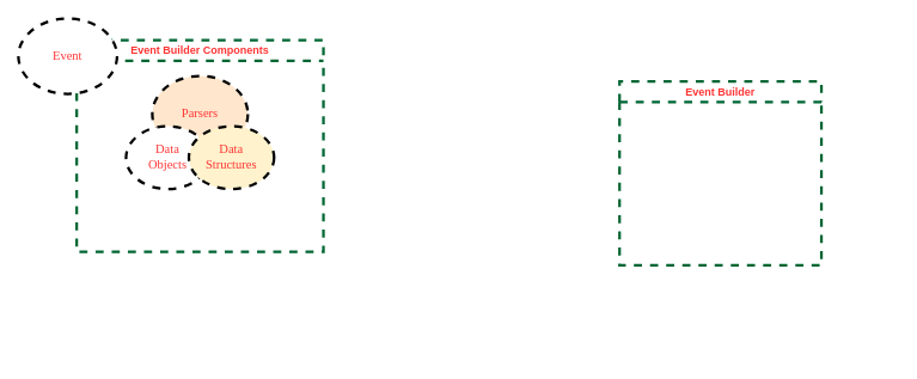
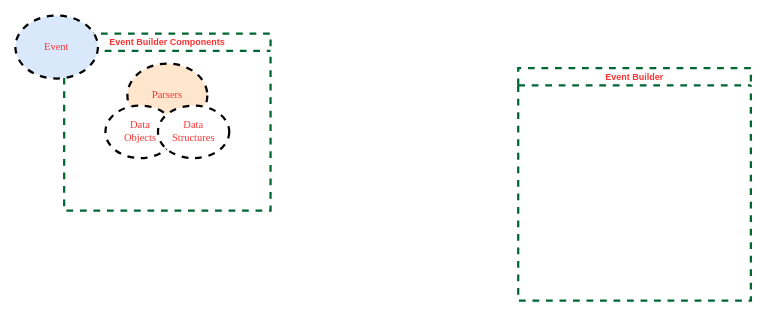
- <mxCell id="7" value="Event" style="ellipse;whiteSpace=wrap;html=1;dashed=1;fontFamily=Verdana;fontSize=14;fontColor=#FF3333;strokeWidth=3;" parent="1" vertex="1"><mxGeometry x="20" y="20" width="110" height="84" as="geometry" /></mxCell>
+ <mxCell id="7" value="Event" style="ellipse;whiteSpace=wrap;html=1;dashed=1;fontFamily=Verdana;fontSize=14;fontColor=#FF3333;strokeWidth=3;fillColor=#dae8fc;" parent="1" vertex="1"><mxGeometry x="20" y="20" width="110" height="84" as="geometry" /></mxCell>
- <mxCell id="6" value="Data&lt;br&gt;Structures" style="ellipse;whiteSpace=wrap;html=1;dashed=1;fontFamily=Verdana;fontSize=14;fontColor=#FF3333;strokeWidth=3;fillColor=#fff2cc;" parent="3" vertex="1"><mxGeometry x="125" y="96" width="95" height="70" as="geometry" /></mxCell>
+ <mxCell id="6" value="Data&lt;br&gt;Structures" style="ellipse;whiteSpace=wrap;html=1;dashed=1;fontFamily=Verdana;fontSize=14;fontColor=#FF3333;strokeWidth=3;" parent="3" vertex="1"><mxGeometry x="125" y="96" width="95" height="70" as="geometry" /></mxCell>
- <mxCell id="2" value="Event Builder" style="swimlane;whiteSpace=wrap;fontColor=#FF3333;dashed=1;strokeWidth=3;strokeColor=#006633;" parent="1" vertex="1"><mxGeometry x="690" y="90" width="225" height="205" as="geometry" /></mxCell>
+ <mxCell id="2" value="Event Builder" style="swimlane;whiteSpace=wrap;fontColor=#FF3333;dashed=1;strokeWidth=3;strokeColor=#006633;" parent="1" vertex="1"><mxGeometry x="690" y="90" width="310" height="310" as="geometry" /></mxCell>
